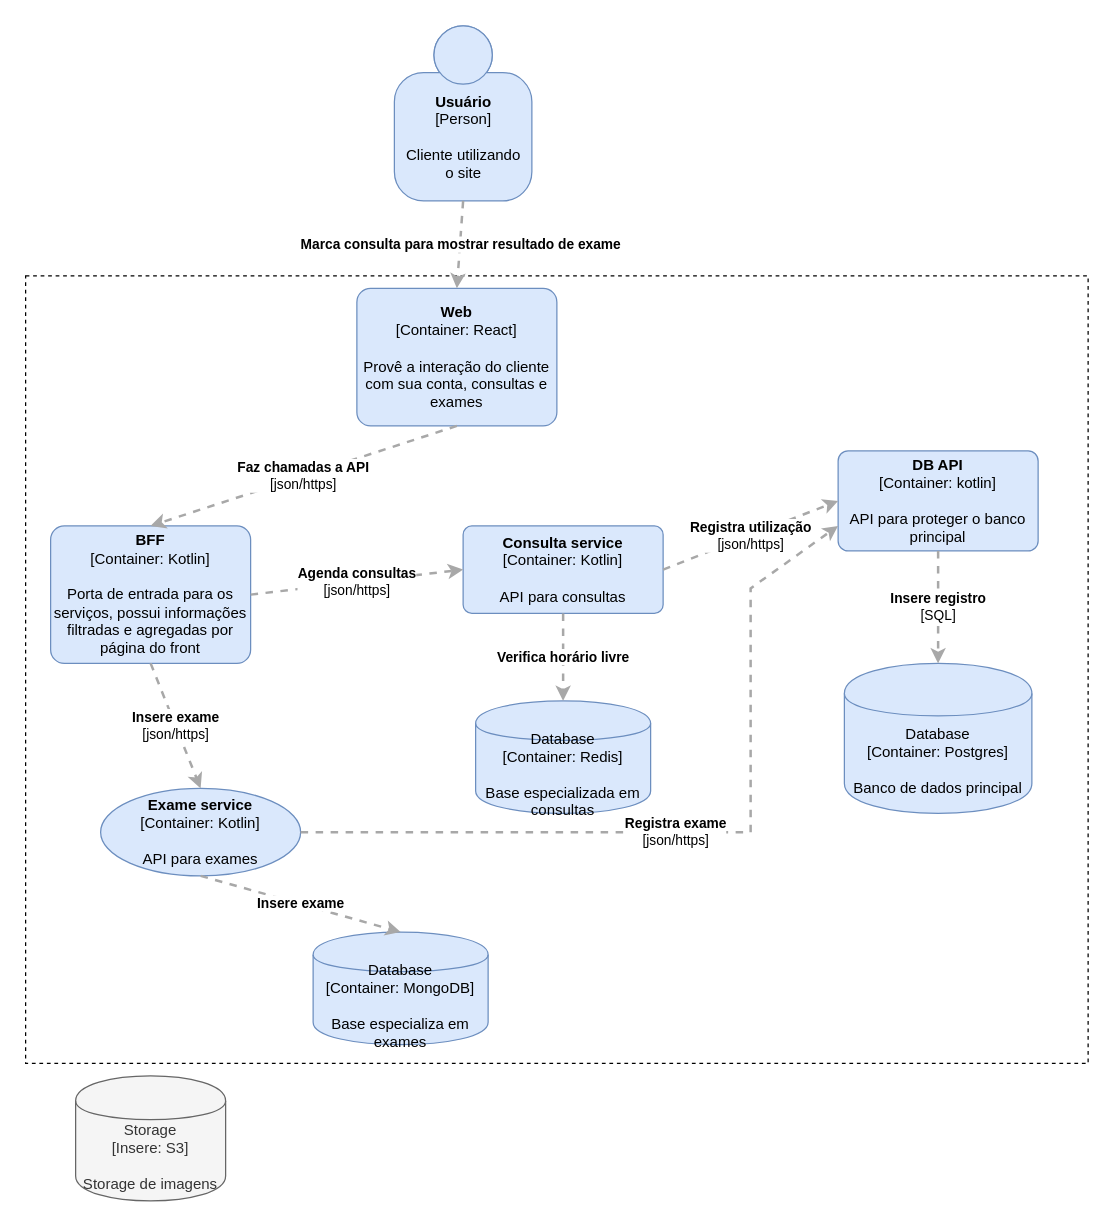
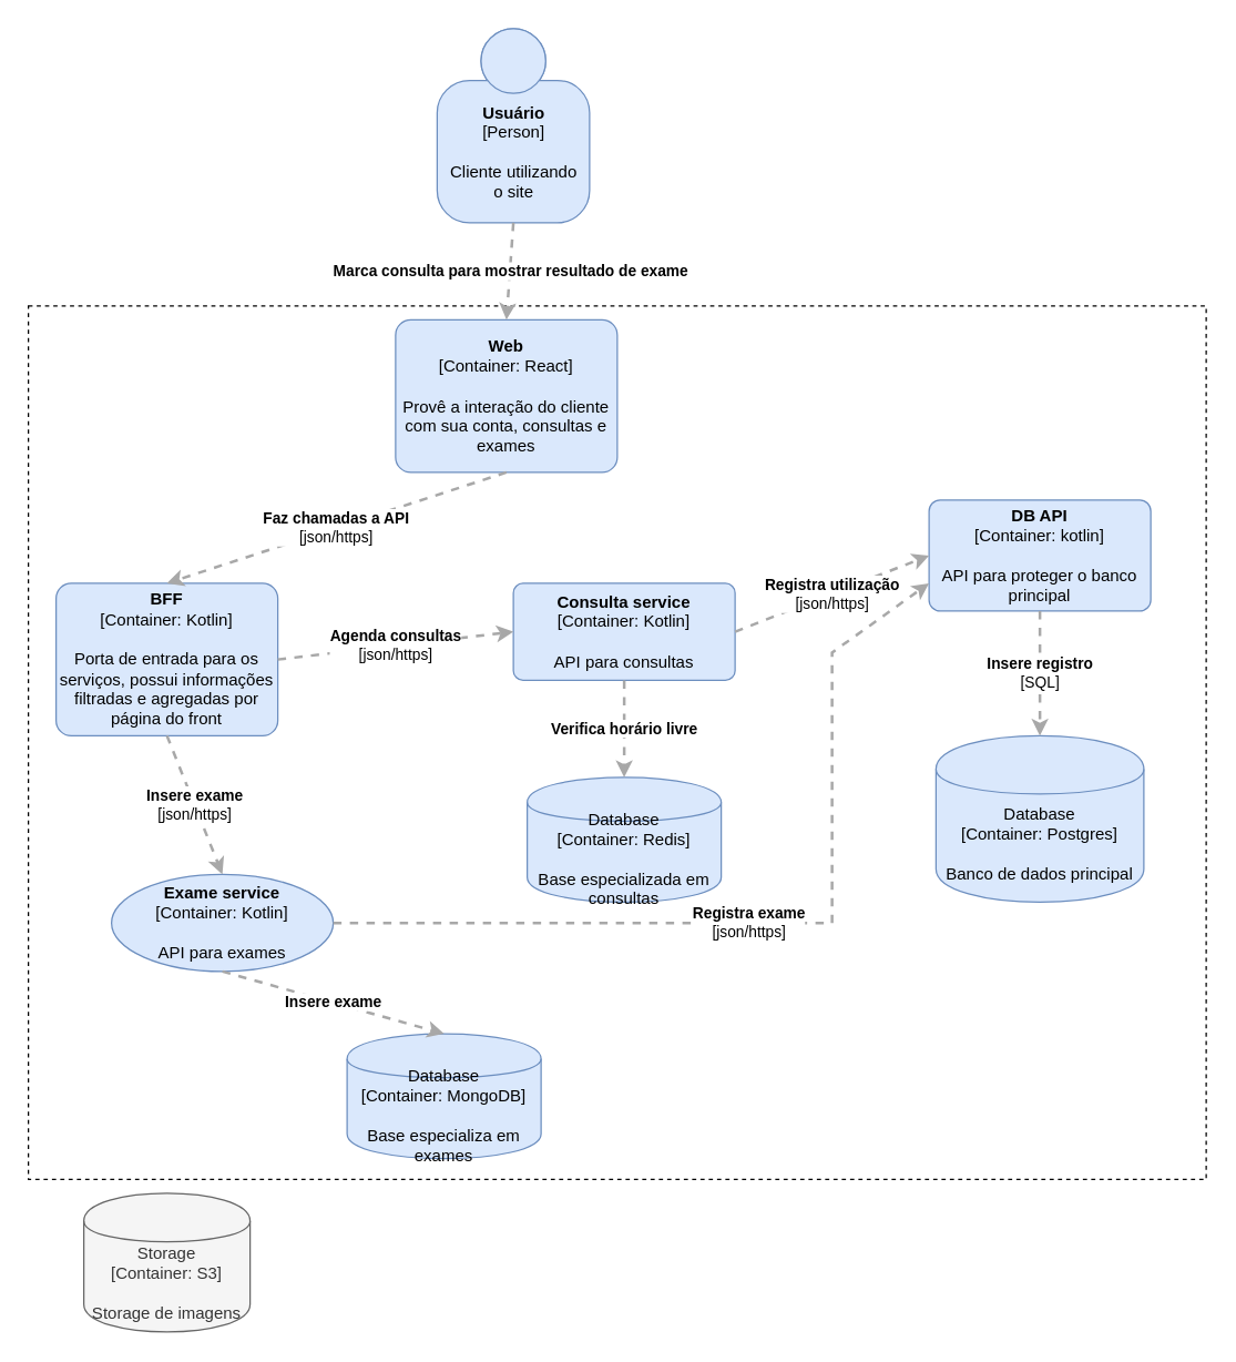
- <mxCell id="17" value="&lt;span&gt;Storage&lt;/span&gt;&lt;div&gt;[Insere:&amp;nbsp;S3]&lt;/div&gt;&lt;br&gt;&lt;div&gt;Storage de imagens&lt;/div&gt;" style="shape=cylinder;whiteSpace=wrap;html=1;boundedLbl=1;rounded=0;labelBackgroundColor=none;fillColor=#f5f5f5;fontSize=12;fontColor=#333333;align=center;strokeColor=#666666;points=[[0.5,0,0],[1,0.25,0],[1,0.5,0],[1,0.75,0],[0.5,1,0],[0,0.75,0],[0,0.5,0],[0,0.25,0]];" parent="1" vertex="1"><mxGeometry x="60" y="860" width="120" height="100" as="geometry" /></mxCell>
+ <mxCell id="17" value="&lt;span&gt;Storage&lt;/span&gt;&lt;div&gt;[Container:&amp;nbsp;S3]&lt;/div&gt;&lt;br&gt;&lt;div&gt;Storage de imagens&lt;/div&gt;" style="shape=cylinder;whiteSpace=wrap;html=1;boundedLbl=1;rounded=0;labelBackgroundColor=none;fillColor=#f5f5f5;fontSize=12;fontColor=#333333;align=center;strokeColor=#666666;points=[[0.5,0,0],[1,0.25,0],[1,0.5,0],[1,0.75,0],[0.5,1,0],[0,0.75,0],[0,0.5,0],[0,0.25,0]];" parent="1" vertex="1"><mxGeometry x="60" y="860" width="120" height="100" as="geometry" /></mxCell>
